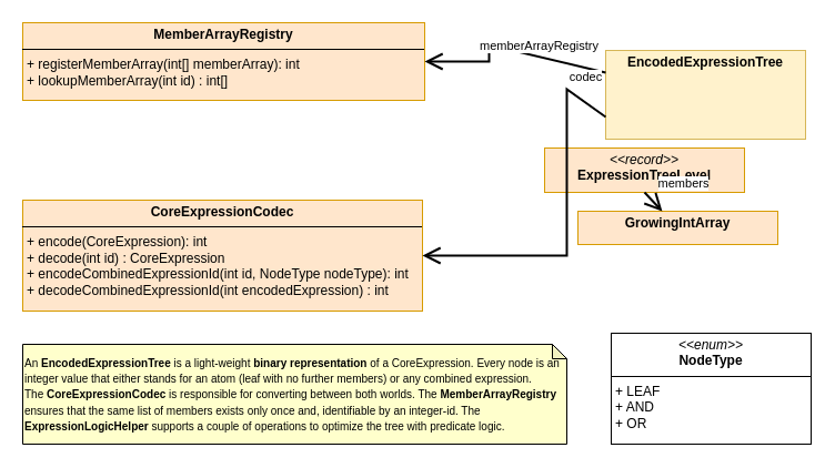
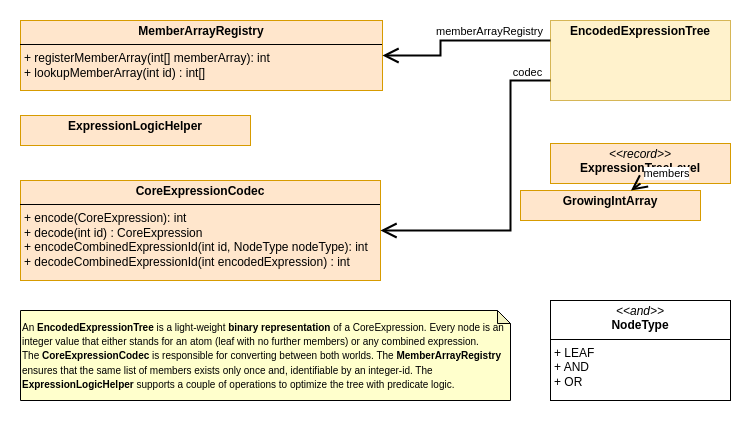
- <mxCell id="2" value="&lt;p style=&quot;margin:0px;margin-top:4px;text-align:center;&quot;&gt;&lt;b&gt;EncodedExpressionTree&lt;/b&gt;&lt;/p&gt;&lt;p style=&quot;margin:0px;margin-left:4px;&quot;&gt;&lt;br&gt;&lt;/p&gt;" style="verticalAlign=top;align=left;overflow=fill;html=1;whiteSpace=wrap;fillColor=#fff2cc;strokeColor=#d6b656;" vertex="1" parent="1"><mxGeometry x="545" y="45" width="180" height="80" as="geometry" /></mxCell>
+ <mxCell id="2" value="&lt;p style=&quot;margin:0px;margin-top:4px;text-align:center;&quot;&gt;&lt;b&gt;EncodedExpressionTree&lt;/b&gt;&lt;/p&gt;&lt;p style=&quot;margin:0px;margin-left:4px;&quot;&gt;&lt;br&gt;&lt;/p&gt;" style="verticalAlign=top;align=left;overflow=fill;html=1;whiteSpace=wrap;fillColor=#fff2cc;strokeColor=#d6b656;" vertex="1" parent="1"><mxGeometry x="550" y="20" width="180" height="80" as="geometry" /></mxCell>
+ <mxCell id="4" value="&lt;p style=&quot;margin:0px;margin-top:4px;text-align:center;&quot;&gt;&lt;b&gt;ExpressionLogicHelper&lt;/b&gt;&lt;/p&gt;" style="verticalAlign=top;align=left;overflow=fill;html=1;whiteSpace=wrap;fillColor=#ffe6cc;strokeColor=#d79b00;" vertex="1" parent="1"><mxGeometry x="20" y="115" width="230" height="30" as="geometry" /></mxCell>
- <mxCell id="7" value="&lt;p style=&quot;margin:0px;margin-top:4px;text-align:center;&quot;&gt;&lt;i&gt;&amp;lt;&amp;lt;record&amp;gt;&amp;gt;&lt;/i&gt;&lt;br&gt;&lt;b&gt;ExpressionTreeLevel&lt;/b&gt;&lt;/p&gt;&lt;p style=&quot;margin:0px;margin-left:4px;&quot;&gt;&lt;br&gt;&lt;/p&gt;" style="verticalAlign=top;align=left;overflow=fill;html=1;whiteSpace=wrap;fillColor=#ffe6cc;strokeColor=#d79b00;" vertex="1" parent="1"><mxGeometry x="490" y="133" width="180" height="40" as="geometry" /></mxCell>
+ <mxCell id="7" value="&lt;p style=&quot;margin:0px;margin-top:4px;text-align:center;&quot;&gt;&lt;i&gt;&amp;lt;&amp;lt;record&amp;gt;&amp;gt;&lt;/i&gt;&lt;br&gt;&lt;b&gt;ExpressionTreeLevel&lt;/b&gt;&lt;/p&gt;&lt;p style=&quot;margin:0px;margin-left:4px;&quot;&gt;&lt;br&gt;&lt;/p&gt;" style="verticalAlign=top;align=left;overflow=fill;html=1;whiteSpace=wrap;fillColor=#ffe6cc;strokeColor=#d79b00;" vertex="1" parent="1"><mxGeometry x="550" y="143" width="180" height="40" as="geometry" /></mxCell>
- <mxCell id="14" value="&lt;p style=&quot;margin:0px;margin-top:4px;text-align:center;&quot;&gt;&lt;i&gt;&amp;lt;&amp;lt;enum&amp;gt;&amp;gt;&lt;/i&gt;&lt;br&gt;&lt;b&gt;NodeType&lt;/b&gt;&lt;/p&gt;&lt;hr size=&quot;1&quot; style=&quot;border-style:solid;&quot;&gt;&lt;p style=&quot;margin:0px;margin-left:4px;&quot;&gt;+ LEAF&lt;br&gt;&lt;/p&gt;&lt;p style=&quot;margin:0px;margin-left:4px;&quot;&gt;+ AND&lt;br&gt;+ OR&lt;/p&gt;" style="verticalAlign=top;align=left;overflow=fill;html=1;whiteSpace=wrap;" vertex="1" parent="1"><mxGeometry x="550" y="300" width="180" height="100" as="geometry" /></mxCell>
+ <mxCell id="14" value="&lt;p style=&quot;margin:0px;margin-top:4px;text-align:center;&quot;&gt;&lt;i&gt;&amp;lt;&amp;lt;and&amp;gt;&amp;gt;&lt;/i&gt;&lt;br&gt;&lt;b&gt;NodeType&lt;/b&gt;&lt;/p&gt;&lt;hr size=&quot;1&quot; style=&quot;border-style:solid;&quot;&gt;&lt;p style=&quot;margin:0px;margin-left:4px;&quot;&gt;+ LEAF&lt;br&gt;&lt;/p&gt;&lt;p style=&quot;margin:0px;margin-left:4px;&quot;&gt;+ AND&lt;br&gt;+ OR&lt;/p&gt;" style="verticalAlign=top;align=left;overflow=fill;html=1;whiteSpace=wrap;" vertex="1" parent="1"><mxGeometry x="550" y="300" width="180" height="100" as="geometry" /></mxCell>
